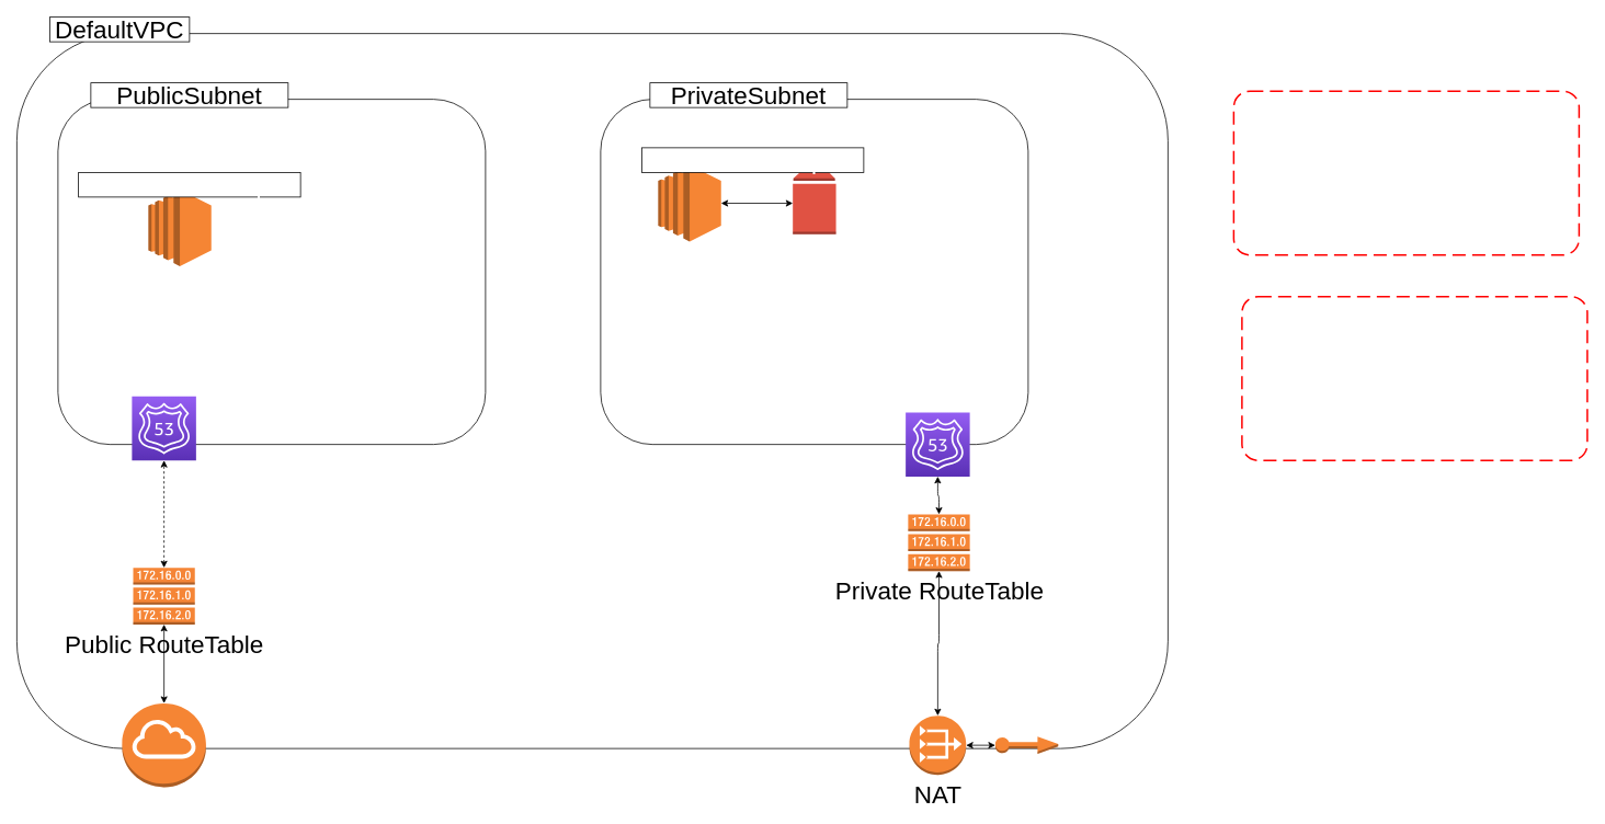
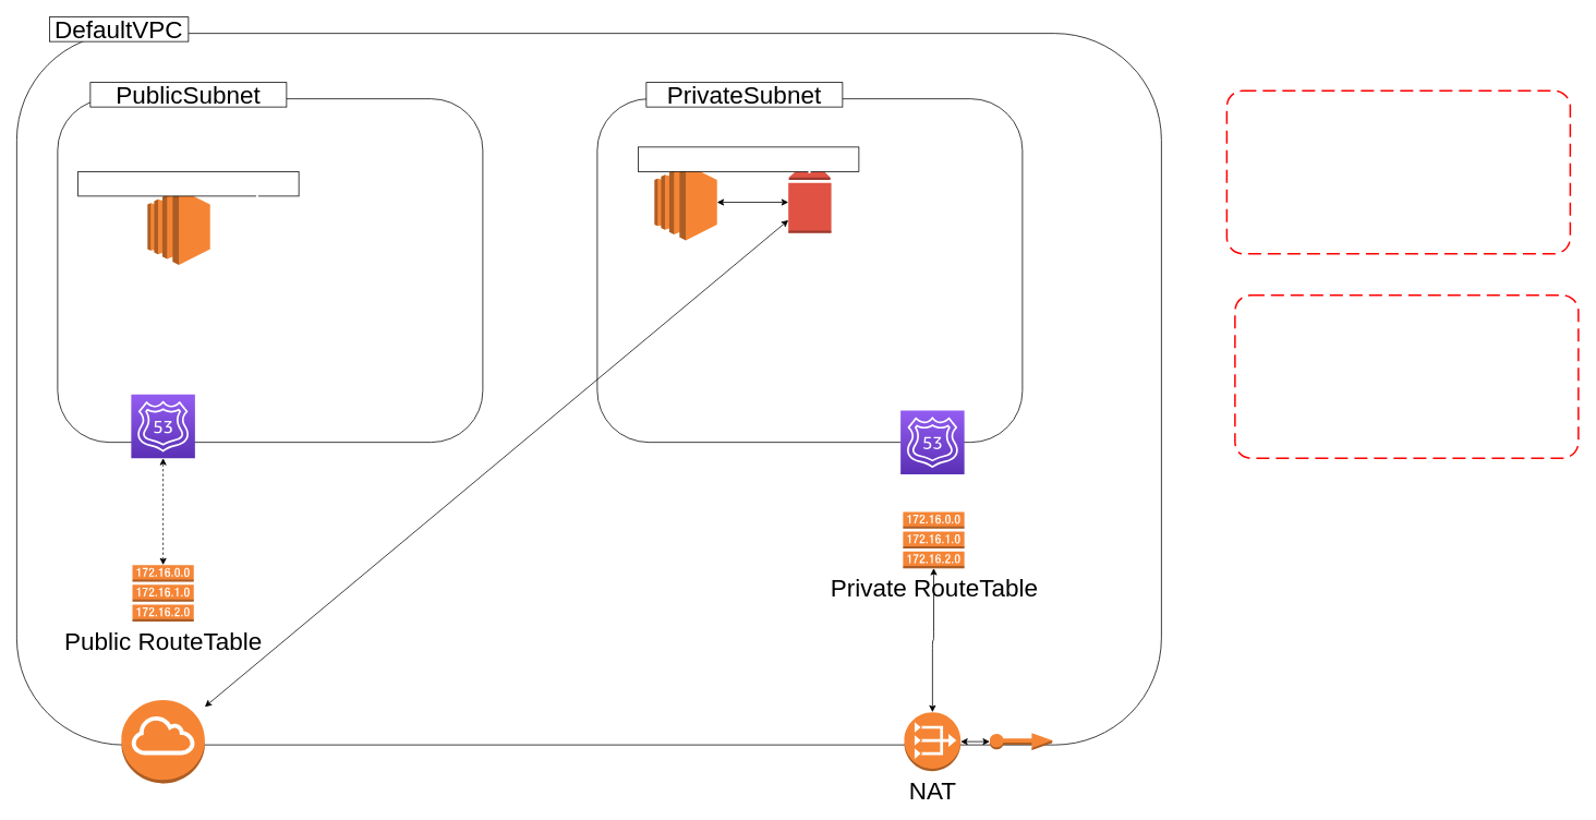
- <mxCell id="12" style="edgeStyle=orthogonalEdgeStyle;html=1;entryX=0.5;entryY=1;entryDx=0;entryDy=0;entryPerimeter=0;fontSize=30;fontColor=#FFFFFF;startArrow=classic;startFill=1;" edge="1" parent="1" source="13" target="11"><mxGeometry relative="1" as="geometry" /></mxCell>
- <mxCell id="23" style="edgeStyle=none;html=1;entryX=0.5;entryY=1;entryDx=0;entryDy=0;entryPerimeter=0;fontSize=30;fontColor=#FFFFFF;startArrow=classic;startFill=1;" edge="1" parent="1" source="24" target="26"><mxGeometry relative="1" as="geometry" /></mxCell>
+ <mxCell id="23" style="edgeStyle=none;html=1;fontSize=30;fontColor=#FFFFFF;startArrow=classic;startFill=1;" edge="1" parent="1" source="24" target="19"><mxGeometry relative="1" as="geometry" /></mxCell>
